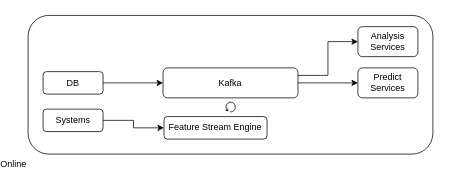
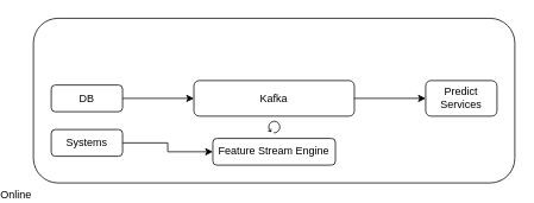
- <mxCell id="12" value="Analysis Services" style="shape=ext;rounded=1;html=1;whiteSpace=wrap;" parent="1" vertex="1"><mxGeometry x="460" y="35" width="80" height="40" as="geometry" /></mxCell>
- <mxCell id="7" style="edgeStyle=orthogonalEdgeStyle;rounded=0;orthogonalLoop=1;jettySize=auto;html=1;exitX=1;exitY=0.25;exitDx=0;exitDy=0;entryX=0;entryY=0.5;entryDx=0;entryDy=0;" parent="1" source="9" target="12" edge="1"><mxGeometry relative="1" as="geometry" /></mxCell>
- <mxCell id="10" value="Feature Stream Engine" style="shape=ext;rounded=1;html=1;whiteSpace=wrap;" parent="1" vertex="1"><mxGeometry x="201.25" y="155" width="137.5" height="30" as="geometry" /></mxCell>
+ <mxCell id="10" value="Feature Stream Engine" style="shape=ext;rounded=1;html=1;whiteSpace=wrap;" parent="1" vertex="1"><mxGeometry x="221.25" y="155" width="137.5" height="30" as="geometry" /></mxCell>
